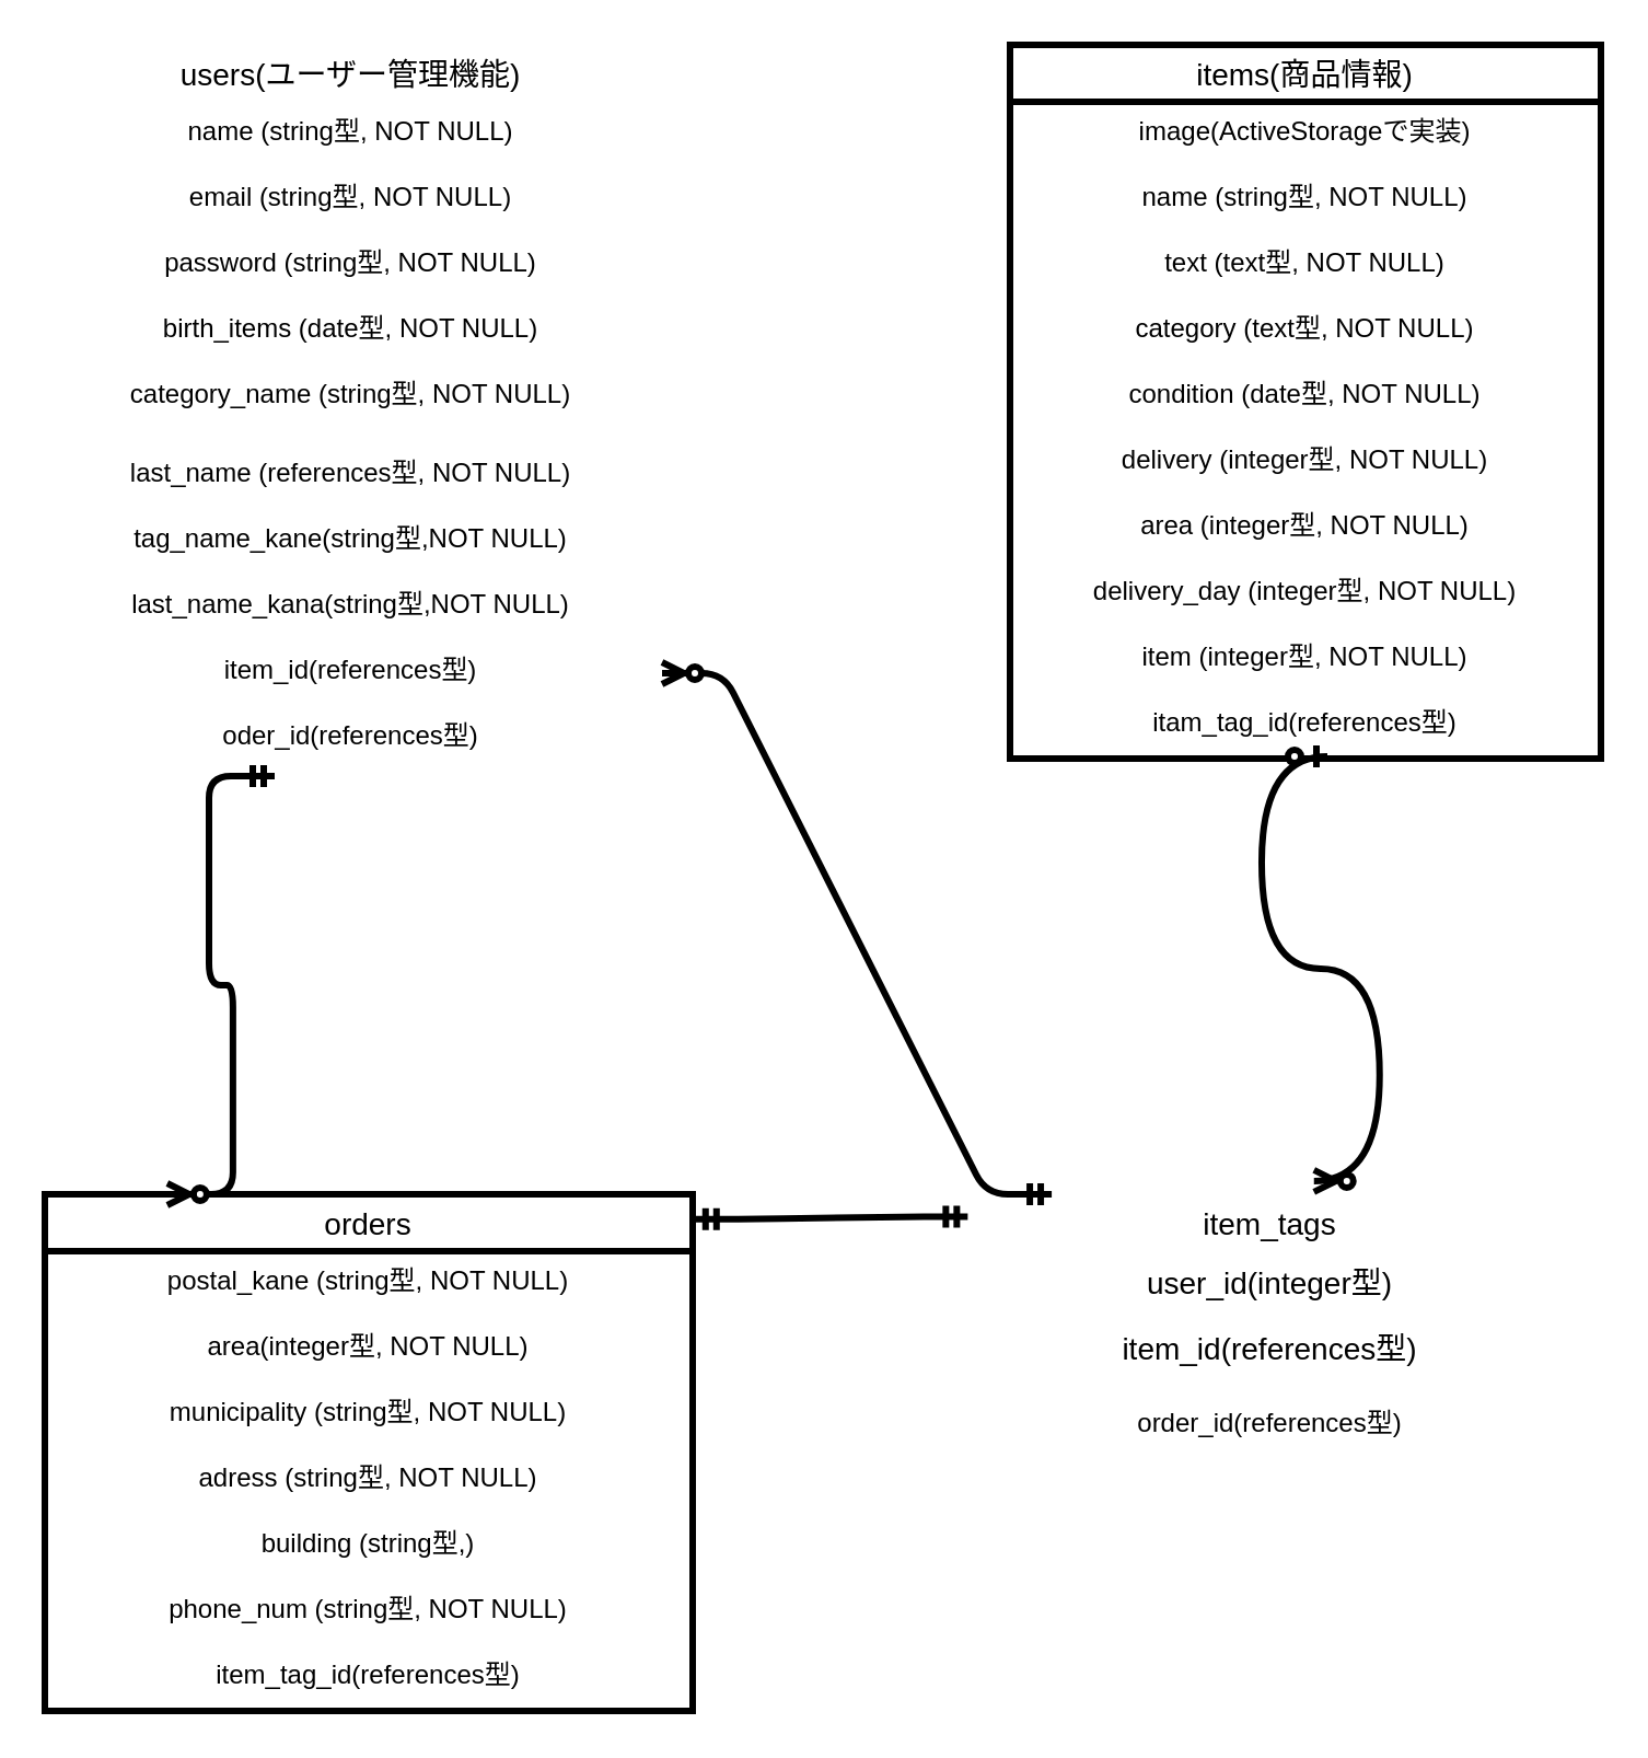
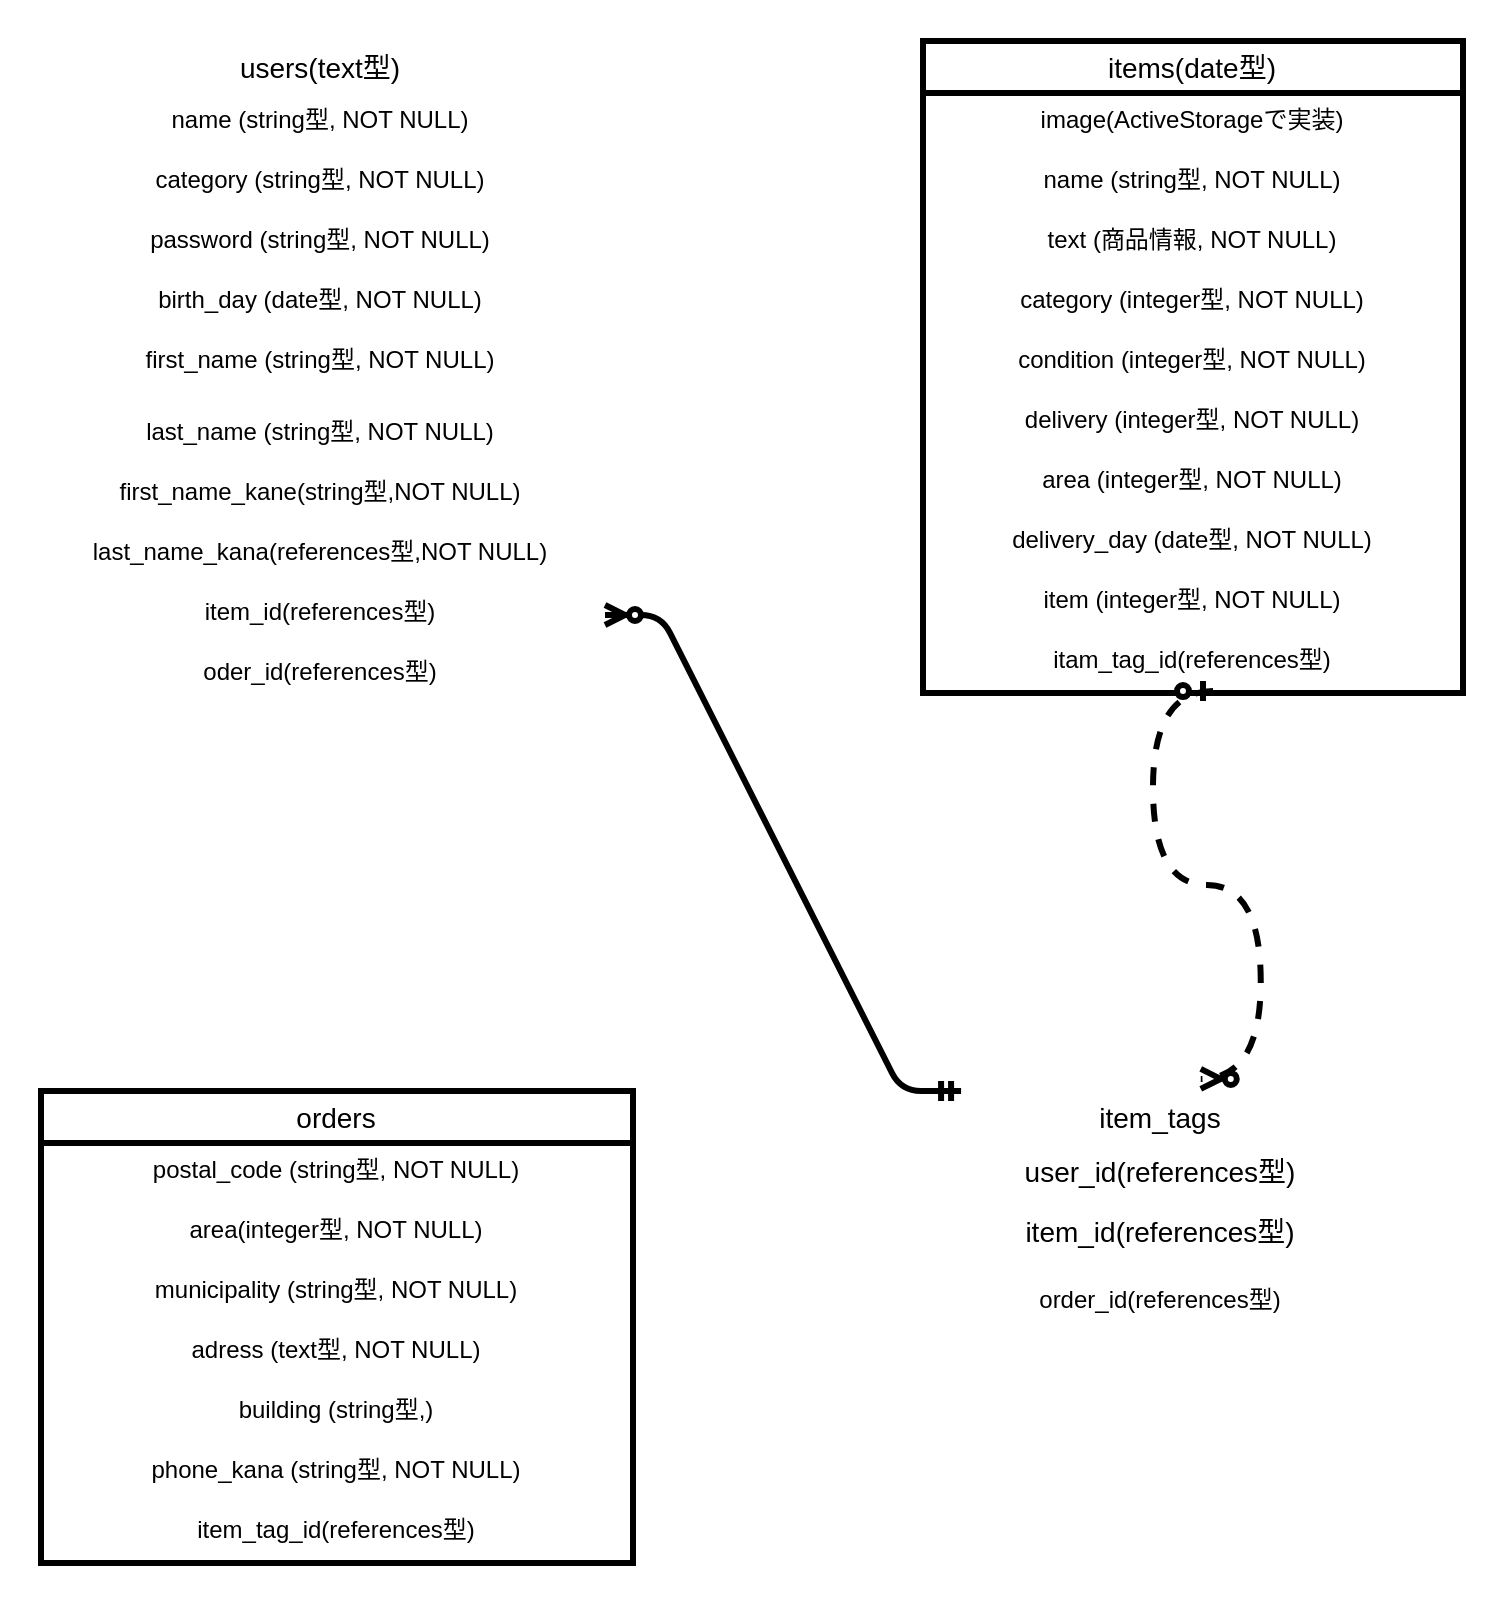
- <mxCell id="2" value="users(ユーザー管理機能)" style="swimlane;fontStyle=0;childLayout=stackLayout;horizontal=1;startSize=26;horizontalStack=0;resizeParent=1;resizeParentMax=0;resizeLast=0;collapsible=1;marginBottom=0;align=center;fontSize=14;strokeColor=#FFFFFF;strokeWidth=3;" parent="1" vertex="1"><mxGeometry x="20" y="20" width="280" height="332" as="geometry" /></mxCell>
+ <mxCell id="2" value="users(text型)" style="swimlane;fontStyle=0;childLayout=stackLayout;horizontal=1;startSize=26;horizontalStack=0;resizeParent=1;resizeParentMax=0;resizeLast=0;collapsible=1;marginBottom=0;align=center;fontSize=14;strokeColor=#FFFFFF;strokeWidth=3;" parent="1" vertex="1"><mxGeometry x="20" y="20" width="280" height="332" as="geometry" /></mxCell>
- <mxCell id="13" value="items(商品情報)" style="swimlane;fontStyle=0;childLayout=stackLayout;horizontal=1;startSize=26;horizontalStack=0;resizeParent=1;resizeParentMax=0;resizeLast=0;collapsible=1;marginBottom=0;align=center;fontSize=14;strokeWidth=3;" parent="1" vertex="1"><mxGeometry x="461" y="20" width="270" height="326" as="geometry" /></mxCell>
+ <mxCell id="13" value="items(date型)" style="swimlane;fontStyle=0;childLayout=stackLayout;horizontal=1;startSize=26;horizontalStack=0;resizeParent=1;resizeParentMax=0;resizeLast=0;collapsible=1;marginBottom=0;align=center;fontSize=14;strokeWidth=3;" parent="1" vertex="1"><mxGeometry x="461" y="20" width="270" height="326" as="geometry" /></mxCell>
- <mxCell id="4" value="email (string型, NOT NULL)" style="text;strokeColor=none;fillColor=none;spacingLeft=4;spacingRight=4;overflow=hidden;rotatable=0;points=[[0,0.5],[1,0.5]];portConstraint=eastwest;fontSize=12;align=center;" parent="2" vertex="1"><mxGeometry y="56" width="280" height="30" as="geometry" /></mxCell>
+ <mxCell id="4" value="category (string型, NOT NULL)" style="text;strokeColor=none;fillColor=none;spacingLeft=4;spacingRight=4;overflow=hidden;rotatable=0;points=[[0,0.5],[1,0.5]];portConstraint=eastwest;fontSize=12;align=center;" parent="2" vertex="1"><mxGeometry y="56" width="280" height="30" as="geometry" /></mxCell>
- <mxCell id="16" value="text (text型, NOT NULL)" style="text;strokeColor=none;fillColor=none;spacingLeft=4;spacingRight=4;overflow=hidden;rotatable=0;points=[[0,0.5],[1,0.5]];portConstraint=eastwest;fontSize=12;align=center;" parent="13" vertex="1"><mxGeometry y="86" width="270" height="30" as="geometry" /></mxCell>
+ <mxCell id="16" value="text (商品情報, NOT NULL)" style="text;strokeColor=none;fillColor=none;spacingLeft=4;spacingRight=4;overflow=hidden;rotatable=0;points=[[0,0.5],[1,0.5]];portConstraint=eastwest;fontSize=12;align=center;" parent="13" vertex="1"><mxGeometry y="86" width="270" height="30" as="geometry" /></mxCell>
- <mxCell id="6" value="birth_items (date型, NOT NULL)" style="text;strokeColor=none;fillColor=none;spacingLeft=4;spacingRight=4;overflow=hidden;rotatable=0;points=[[0,0.5],[1,0.5]];portConstraint=eastwest;fontSize=12;align=center;" parent="2" vertex="1"><mxGeometry y="116" width="280" height="30" as="geometry" /></mxCell>
+ <mxCell id="6" value="birth_day (date型, NOT NULL)" style="text;strokeColor=none;fillColor=none;spacingLeft=4;spacingRight=4;overflow=hidden;rotatable=0;points=[[0,0.5],[1,0.5]];portConstraint=eastwest;fontSize=12;align=center;" parent="2" vertex="1"><mxGeometry y="116" width="280" height="30" as="geometry" /></mxCell>
- <mxCell id="17" value="category (text型, NOT NULL)" style="text;strokeColor=none;fillColor=none;spacingLeft=4;spacingRight=4;overflow=hidden;rotatable=0;points=[[0,0.5],[1,0.5]];portConstraint=eastwest;fontSize=12;align=center;" parent="13" vertex="1"><mxGeometry y="116" width="270" height="30" as="geometry" /></mxCell>
+ <mxCell id="17" value="category (integer型, NOT NULL)" style="text;strokeColor=none;fillColor=none;spacingLeft=4;spacingRight=4;overflow=hidden;rotatable=0;points=[[0,0.5],[1,0.5]];portConstraint=eastwest;fontSize=12;align=center;" parent="13" vertex="1"><mxGeometry y="116" width="270" height="30" as="geometry" /></mxCell>
- <mxCell id="7" value="category_name (string型, NOT NULL)" style="text;strokeColor=none;fillColor=none;spacingLeft=4;spacingRight=4;overflow=hidden;rotatable=0;points=[[0,0.5],[1,0.5]];portConstraint=eastwest;fontSize=12;align=center;" parent="2" vertex="1"><mxGeometry y="146" width="280" height="36" as="geometry" /></mxCell>
+ <mxCell id="7" value="first_name (string型, NOT NULL)" style="text;strokeColor=none;fillColor=none;spacingLeft=4;spacingRight=4;overflow=hidden;rotatable=0;points=[[0,0.5],[1,0.5]];portConstraint=eastwest;fontSize=12;align=center;" parent="2" vertex="1"><mxGeometry y="146" width="280" height="36" as="geometry" /></mxCell>
- <mxCell id="18" value="condition (date型, NOT NULL)" style="text;strokeColor=none;fillColor=none;spacingLeft=4;spacingRight=4;overflow=hidden;rotatable=0;points=[[0,0.5],[1,0.5]];portConstraint=eastwest;fontSize=12;align=center;" parent="13" vertex="1"><mxGeometry y="146" width="270" height="30" as="geometry" /></mxCell>
+ <mxCell id="18" value="condition (integer型, NOT NULL)" style="text;strokeColor=none;fillColor=none;spacingLeft=4;spacingRight=4;overflow=hidden;rotatable=0;points=[[0,0.5],[1,0.5]];portConstraint=eastwest;fontSize=12;align=center;" parent="13" vertex="1"><mxGeometry y="146" width="270" height="30" as="geometry" /></mxCell>
- <mxCell id="8" value="last_name (references型, NOT NULL)" style="text;strokeColor=none;fillColor=none;spacingLeft=4;spacingRight=4;overflow=hidden;rotatable=0;points=[[0,0.5],[1,0.5]];portConstraint=eastwest;fontSize=12;align=center;" parent="2" vertex="1"><mxGeometry y="182" width="280" height="30" as="geometry" /></mxCell>
+ <mxCell id="8" value="last_name (string型, NOT NULL)" style="text;strokeColor=none;fillColor=none;spacingLeft=4;spacingRight=4;overflow=hidden;rotatable=0;points=[[0,0.5],[1,0.5]];portConstraint=eastwest;fontSize=12;align=center;" parent="2" vertex="1"><mxGeometry y="182" width="280" height="30" as="geometry" /></mxCell>
- <mxCell id="9" value="tag_name_kane(string型,NOT NULL)" style="text;strokeColor=none;fillColor=none;spacingLeft=4;spacingRight=4;overflow=hidden;rotatable=0;points=[[0,0.5],[1,0.5]];portConstraint=eastwest;fontSize=12;align=center;" parent="2" vertex="1"><mxGeometry y="212" width="280" height="30" as="geometry" /></mxCell>
+ <mxCell id="9" value="first_name_kane(string型,NOT NULL)" style="text;strokeColor=none;fillColor=none;spacingLeft=4;spacingRight=4;overflow=hidden;rotatable=0;points=[[0,0.5],[1,0.5]];portConstraint=eastwest;fontSize=12;align=center;" parent="2" vertex="1"><mxGeometry y="212" width="280" height="30" as="geometry" /></mxCell>
- <mxCell id="21" value="delivery_day (integer型, NOT NULL)" style="text;strokeColor=none;fillColor=none;spacingLeft=4;spacingRight=4;overflow=hidden;rotatable=0;points=[[0,0.5],[1,0.5]];portConstraint=eastwest;fontSize=12;align=center;" parent="13" vertex="1"><mxGeometry y="236" width="270" height="30" as="geometry" /></mxCell>
+ <mxCell id="21" value="delivery_day (date型, NOT NULL)" style="text;strokeColor=none;fillColor=none;spacingLeft=4;spacingRight=4;overflow=hidden;rotatable=0;points=[[0,0.5],[1,0.5]];portConstraint=eastwest;fontSize=12;align=center;" parent="13" vertex="1"><mxGeometry y="236" width="270" height="30" as="geometry" /></mxCell>
- <mxCell id="10" value="last_name_kana(string型,NOT NULL)" style="text;strokeColor=none;fillColor=none;spacingLeft=4;spacingRight=4;overflow=hidden;rotatable=0;points=[[0,0.5],[1,0.5]];portConstraint=eastwest;fontSize=12;align=center;" parent="2" vertex="1"><mxGeometry y="242" width="280" height="30" as="geometry" /></mxCell>
+ <mxCell id="10" value="last_name_kana(references型,NOT NULL)" style="text;strokeColor=none;fillColor=none;spacingLeft=4;spacingRight=4;overflow=hidden;rotatable=0;points=[[0,0.5],[1,0.5]];portConstraint=eastwest;fontSize=12;align=center;" parent="2" vertex="1"><mxGeometry y="242" width="280" height="30" as="geometry" /></mxCell>
- <mxCell id="36" value="" style="edgeStyle=entityRelationEdgeStyle;fontSize=12;html=1;endArrow=ERzeroToMany;startArrow=ERzeroToOne;entryX=0.571;entryY=-0.05;entryDx=0;entryDy=0;entryPerimeter=0;curved=1;strokeWidth=3;exitX=0.537;exitY=0.967;exitDx=0;exitDy=0;exitPerimeter=0;" edge="1" parent="1" source="23" target="32"><mxGeometry width="100" height="100" relative="1" as="geometry"><mxPoint x="615" y="370" as="sourcePoint" /><mxPoint x="552" y="370" as="targetPoint" /></mxGeometry></mxCell>
+ <mxCell id="36" value="" style="edgeStyle=entityRelationEdgeStyle;fontSize=12;html=1;endArrow=ERzeroToMany;startArrow=ERzeroToOne;entryX=0.571;entryY=-0.05;entryDx=0;entryDy=0;entryPerimeter=0;curved=1;strokeWidth=3;exitX=0.537;exitY=0.967;exitDx=0;exitDy=0;exitPerimeter=0;dashed=1;" edge="1" parent="1" source="23" target="32"><mxGeometry width="100" height="100" relative="1" as="geometry"><mxPoint x="615" y="370" as="sourcePoint" /><mxPoint x="552" y="370" as="targetPoint" /></mxGeometry></mxCell>
- <mxCell id="38" value="" style="edgeStyle=entityRelationEdgeStyle;fontSize=12;html=1;endArrow=ERzeroToMany;startArrow=ERmandOne;targetPerimeterSpacing=2;strokeWidth=3;entryX=0.189;entryY=0;entryDx=0;entryDy=0;entryPerimeter=0;exitX=0.375;exitY=1.067;exitDx=0;exitDy=0;exitPerimeter=0;" edge="1" parent="1" source="12" target="24"><mxGeometry width="100" height="100" relative="1" as="geometry"><mxPoint x="58" y="342" as="sourcePoint" /><mxPoint x="302" y="384" as="targetPoint" /></mxGeometry></mxCell>
- <mxCell id="37" value="" style="edgeStyle=entityRelationEdgeStyle;fontSize=12;html=1;endArrow=ERmandOne;startArrow=ERmandOne;targetPerimeterSpacing=2;strokeWidth=3;exitX=1.003;exitY=0.048;exitDx=0;exitDy=0;exitPerimeter=0;entryX=0.006;entryY=0.085;entryDx=0;entryDy=0;entryPerimeter=0;" edge="1" parent="1" source="24" target="32"><mxGeometry width="100" height="100" relative="1" as="geometry"><mxPoint x="244" y="596" as="sourcePoint" /><mxPoint x="419" y="679" as="targetPoint" /></mxGeometry></mxCell>
- <mxCell id="25" value="postal_kane (string型, NOT NULL)" style="text;strokeColor=none;fillColor=none;spacingLeft=4;spacingRight=4;overflow=hidden;rotatable=0;points=[[0,0.5],[1,0.5]];portConstraint=eastwest;fontSize=12;align=center;" parent="24" vertex="1"><mxGeometry y="26" width="296" height="30" as="geometry" /></mxCell>
+ <mxCell id="25" value="postal_code (string型, NOT NULL)" style="text;strokeColor=none;fillColor=none;spacingLeft=4;spacingRight=4;overflow=hidden;rotatable=0;points=[[0,0.5],[1,0.5]];portConstraint=eastwest;fontSize=12;align=center;" parent="24" vertex="1"><mxGeometry y="26" width="296" height="30" as="geometry" /></mxCell>
- <mxCell id="33" value="user_id(integer型)" style="text;strokeColor=none;fillColor=none;spacingLeft=4;spacingRight=4;overflow=hidden;rotatable=0;points=[[0,0.5],[1,0.5]];portConstraint=eastwest;fontSize=14;align=center;" parent="32" vertex="1"><mxGeometry y="26" width="280" height="30" as="geometry" /></mxCell>
+ <mxCell id="33" value="user_id(references型)" style="text;strokeColor=none;fillColor=none;spacingLeft=4;spacingRight=4;overflow=hidden;rotatable=0;points=[[0,0.5],[1,0.5]];portConstraint=eastwest;fontSize=14;align=center;" parent="32" vertex="1"><mxGeometry y="26" width="280" height="30" as="geometry" /></mxCell>
- <mxCell id="28" value="adress (string型, NOT NULL)" style="text;strokeColor=none;fillColor=none;spacingLeft=4;spacingRight=4;overflow=hidden;rotatable=0;points=[[0,0.5],[1,0.5]];portConstraint=eastwest;fontSize=12;align=center;" parent="24" vertex="1"><mxGeometry y="116" width="296" height="30" as="geometry" /></mxCell>
+ <mxCell id="28" value="adress (text型, NOT NULL)" style="text;strokeColor=none;fillColor=none;spacingLeft=4;spacingRight=4;overflow=hidden;rotatable=0;points=[[0,0.5],[1,0.5]];portConstraint=eastwest;fontSize=12;align=center;" parent="24" vertex="1"><mxGeometry y="116" width="296" height="30" as="geometry" /></mxCell>
- <mxCell id="30" value="phone_num (string型, NOT NULL)" style="text;strokeColor=none;fillColor=none;spacingLeft=4;spacingRight=4;overflow=hidden;rotatable=0;points=[[0,0.5],[1,0.5]];portConstraint=eastwest;fontSize=12;align=center;" parent="24" vertex="1"><mxGeometry y="176" width="296" height="30" as="geometry" /></mxCell>
+ <mxCell id="30" value="phone_kana (string型, NOT NULL)" style="text;strokeColor=none;fillColor=none;spacingLeft=4;spacingRight=4;overflow=hidden;rotatable=0;points=[[0,0.5],[1,0.5]];portConstraint=eastwest;fontSize=12;align=center;" parent="24" vertex="1"><mxGeometry y="176" width="296" height="30" as="geometry" /></mxCell>
